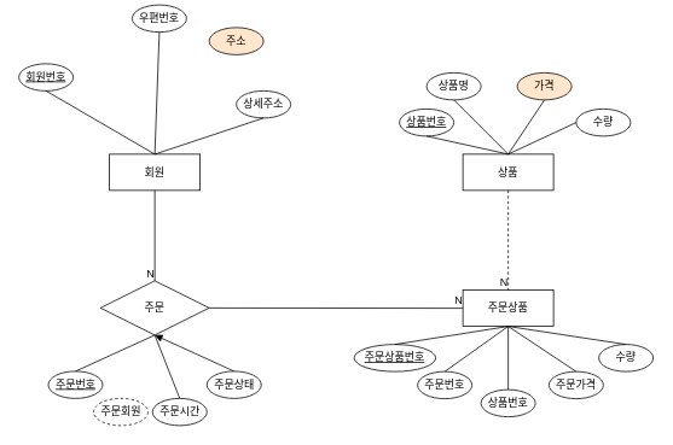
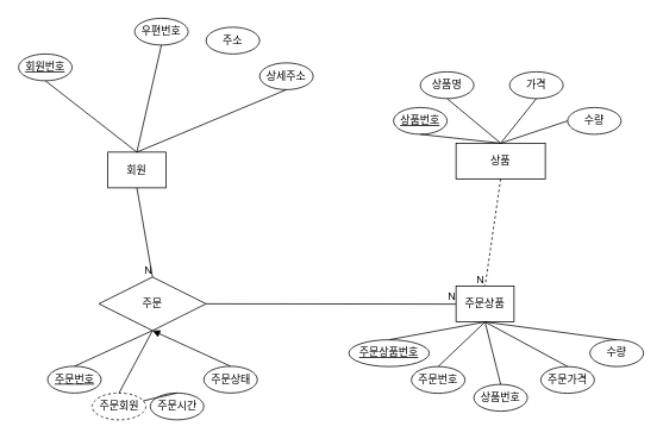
- <mxCell id="6" value="우편번호" style="ellipse;whiteSpace=wrap;html=1;align=center;" vertex="1" parent="1"><mxGeometry x="145" y="5" width="60" height="30" as="geometry" /></mxCell>
+ <mxCell id="6" value="우편번호" style="ellipse;whiteSpace=wrap;html=1;align=center;" vertex="1" parent="1"><mxGeometry x="150" y="20" width="60" height="30" as="geometry" /></mxCell>
- <mxCell id="7" value="주소" style="ellipse;whiteSpace=wrap;html=1;align=center;fillColor=#ffe6cc;" vertex="1" parent="1"><mxGeometry x="230" y="30" width="60" height="30" as="geometry" /></mxCell>
+ <mxCell id="7" value="주소" style="ellipse;whiteSpace=wrap;html=1;align=center;" vertex="1" parent="1"><mxGeometry x="230" y="30" width="60" height="30" as="geometry" /></mxCell>
- <mxCell id="4" value="회원번호" style="ellipse;whiteSpace=wrap;html=1;align=center;fontStyle=4;" vertex="1" parent="1"><mxGeometry x="20" y="70" width="60" height="30" as="geometry" /></mxCell>
+ <mxCell id="4" value="회원번호" style="ellipse;whiteSpace=wrap;html=1;align=center;fontStyle=4;" vertex="1" parent="1"><mxGeometry x="20" y="60" width="60" height="30" as="geometry" /></mxCell>
- <mxCell id="14" value="가격" style="ellipse;whiteSpace=wrap;html=1;align=center;fillColor=#ffe6cc;" vertex="1" parent="1"><mxGeometry x="570" y="80" width="60" height="30" as="geometry" /></mxCell>
+ <mxCell id="14" value="가격" style="ellipse;whiteSpace=wrap;html=1;align=center;" vertex="1" parent="1"><mxGeometry x="570" y="80" width="60" height="30" as="geometry" /></mxCell>
- <mxCell id="9" value="상세주소" style="ellipse;whiteSpace=wrap;html=1;align=center;" vertex="1" parent="1"><mxGeometry x="260" y="100" width="60" height="30" as="geometry" /></mxCell>
+ <mxCell id="9" value="상세주소" style="ellipse;whiteSpace=wrap;html=1;align=center;" vertex="1" parent="1"><mxGeometry x="290" y="70" width="60" height="30" as="geometry" /></mxCell>
- <mxCell id="3" value="회원" style="whiteSpace=wrap;html=1;align=center;" vertex="1" parent="1"><mxGeometry x="120" y="170" width="100" height="40" as="geometry" /></mxCell>
+ <mxCell id="3" value="회원" style="whiteSpace=wrap;html=1;align=center;" vertex="1" parent="1"><mxGeometry x="120" y="170" width="65" height="40" as="geometry" /></mxCell>
- <mxCell id="2" value="상품" style="whiteSpace=wrap;html=1;align=center;" vertex="1" parent="1"><mxGeometry x="510" y="170" width="100" height="40" as="geometry" /></mxCell>
+ <mxCell id="2" value="상품" style="whiteSpace=wrap;html=1;align=center;" vertex="1" parent="1"><mxGeometry x="510" y="160" width="100" height="40" as="geometry" /></mxCell>
- <mxCell id="21" value="주문상품" style="whiteSpace=wrap;html=1;align=center;" vertex="1" parent="1"><mxGeometry x="510" y="320.32" width="100" height="40" as="geometry" /></mxCell>
+ <mxCell id="21" value="주문상품" style="whiteSpace=wrap;html=1;align=center;" vertex="1" parent="1"><mxGeometry x="510" y="320.32" width="65" height="40" as="geometry" /></mxCell>
- <mxCell id="44" value="" style="endArrow=none;html=1;rounded=0;exitX=0.5;exitY=0;exitDx=0;exitDy=0;entryX=0.5;entryY=1;entryDx=0;entryDy=0;" edge="1" parent="1" source="41" target="20"><mxGeometry relative="1" as="geometry"><mxPoint x="40" y="380" as="sourcePoint" /><mxPoint x="200" y="380" as="targetPoint" /></mxGeometry></mxCell>
+ <mxCell id="44" value="" style="endArrow=none;html=1;rounded=0;exitX=0.5;exitY=0;exitDx=0;exitDy=0;" edge="1" parent="1" source="41" target="39"><mxGeometry relative="1" as="geometry"><mxPoint x="40" y="380" as="sourcePoint" /><mxPoint x="200" y="380" as="targetPoint" /></mxGeometry></mxCell>
+ <mxCell id="43" value="" style="endArrow=none;html=1;rounded=0;exitX=0.5;exitY=0;exitDx=0;exitDy=0;entryX=0.5;entryY=1;entryDx=0;entryDy=0;" edge="1" parent="1" source="39" target="20"><mxGeometry relative="1" as="geometry"><mxPoint x="30" y="370" as="sourcePoint" /><mxPoint x="190" y="370" as="targetPoint" /></mxGeometry></mxCell>
